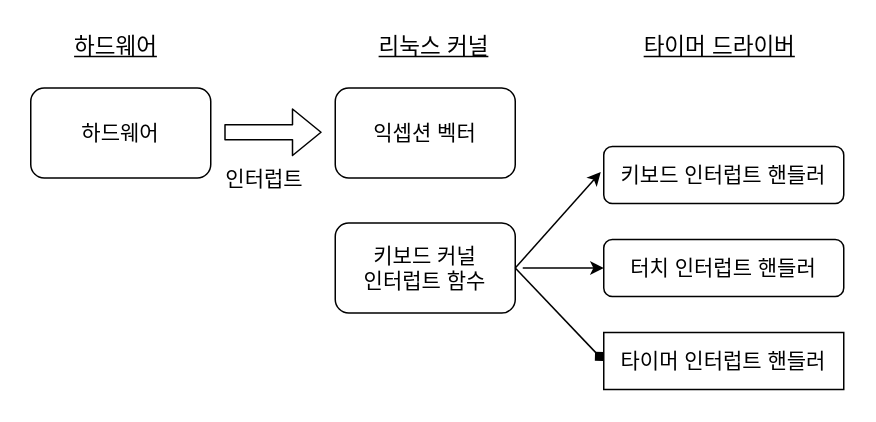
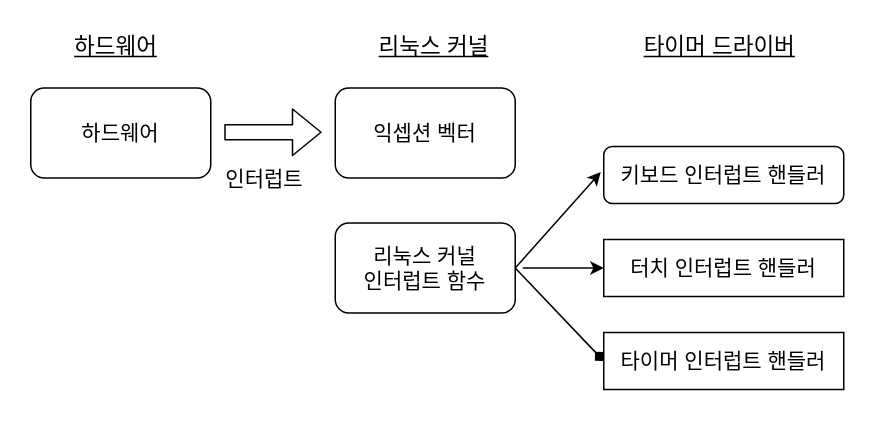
- <mxCell id="4" value="&lt;font style=&quot;font-size: 14px&quot;&gt;키보드 커널&lt;br&gt;인터럽트 함수&lt;/font&gt;" style="rounded=1;whiteSpace=wrap;html=1;" vertex="1" parent="1"><mxGeometry x="223" y="148" width="120" height="60" as="geometry" /></mxCell>
+ <mxCell id="4" value="&lt;font style=&quot;font-size: 14px&quot;&gt;리눅스 커널&lt;br&gt;인터럽트 함수&lt;/font&gt;" style="rounded=1;whiteSpace=wrap;html=1;" vertex="1" parent="1"><mxGeometry x="223" y="148" width="120" height="60" as="geometry" /></mxCell>
- <mxCell id="10" value="&lt;font style=&quot;font-size: 14px&quot;&gt;터치 인터럽트 핸들러&lt;/font&gt;" style="rounded=1;whiteSpace=wrap;html=1;" vertex="1" parent="1"><mxGeometry x="402" y="159" width="160" height="38" as="geometry" /></mxCell>
+ <mxCell id="10" value="&lt;font style=&quot;font-size: 14px&quot;&gt;터치 인터럽트 핸들러&lt;/font&gt;" style="whiteSpace=wrap;html=1;rounded=0;" vertex="1" parent="1"><mxGeometry x="402" y="159" width="160" height="38" as="geometry" /></mxCell>
